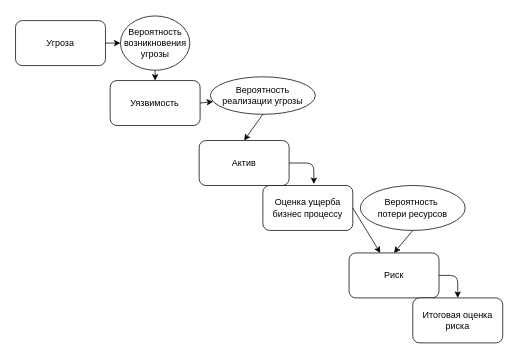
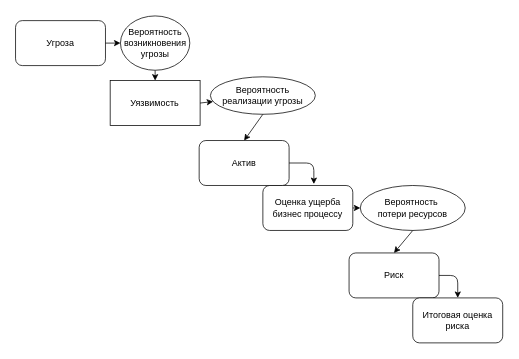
- <mxCell id="3" value="Уязвимость" style="rounded=1;whiteSpace=wrap;html=1;" vertex="1" parent="1"><mxGeometry x="146.25" y="107" width="120" height="60" as="geometry" /></mxCell>
+ <mxCell id="3" value="Уязвимость" style="whiteSpace=wrap;html=1;rounded=0;" vertex="1" parent="1"><mxGeometry x="146.25" y="107" width="120" height="60" as="geometry" /></mxCell>
- <mxCell id="17" value="" style="endArrow=classic;html=1;exitX=1;exitY=0.5;exitDx=0;exitDy=0;" edge="1" parent="1" source="4" target="8"><mxGeometry width="50" height="50" relative="1" as="geometry"><mxPoint x="430" y="407" as="sourcePoint" /><mxPoint x="480" y="357" as="targetPoint" /></mxGeometry></mxCell>
+ <mxCell id="17" value="" style="endArrow=classic;html=1;exitX=1;exitY=0.5;exitDx=0;exitDy=0;" edge="1" parent="1" source="4" target="16"><mxGeometry width="50" height="50" relative="1" as="geometry"><mxPoint x="430" y="407" as="sourcePoint" /><mxPoint x="480" y="357" as="targetPoint" /></mxGeometry></mxCell>
